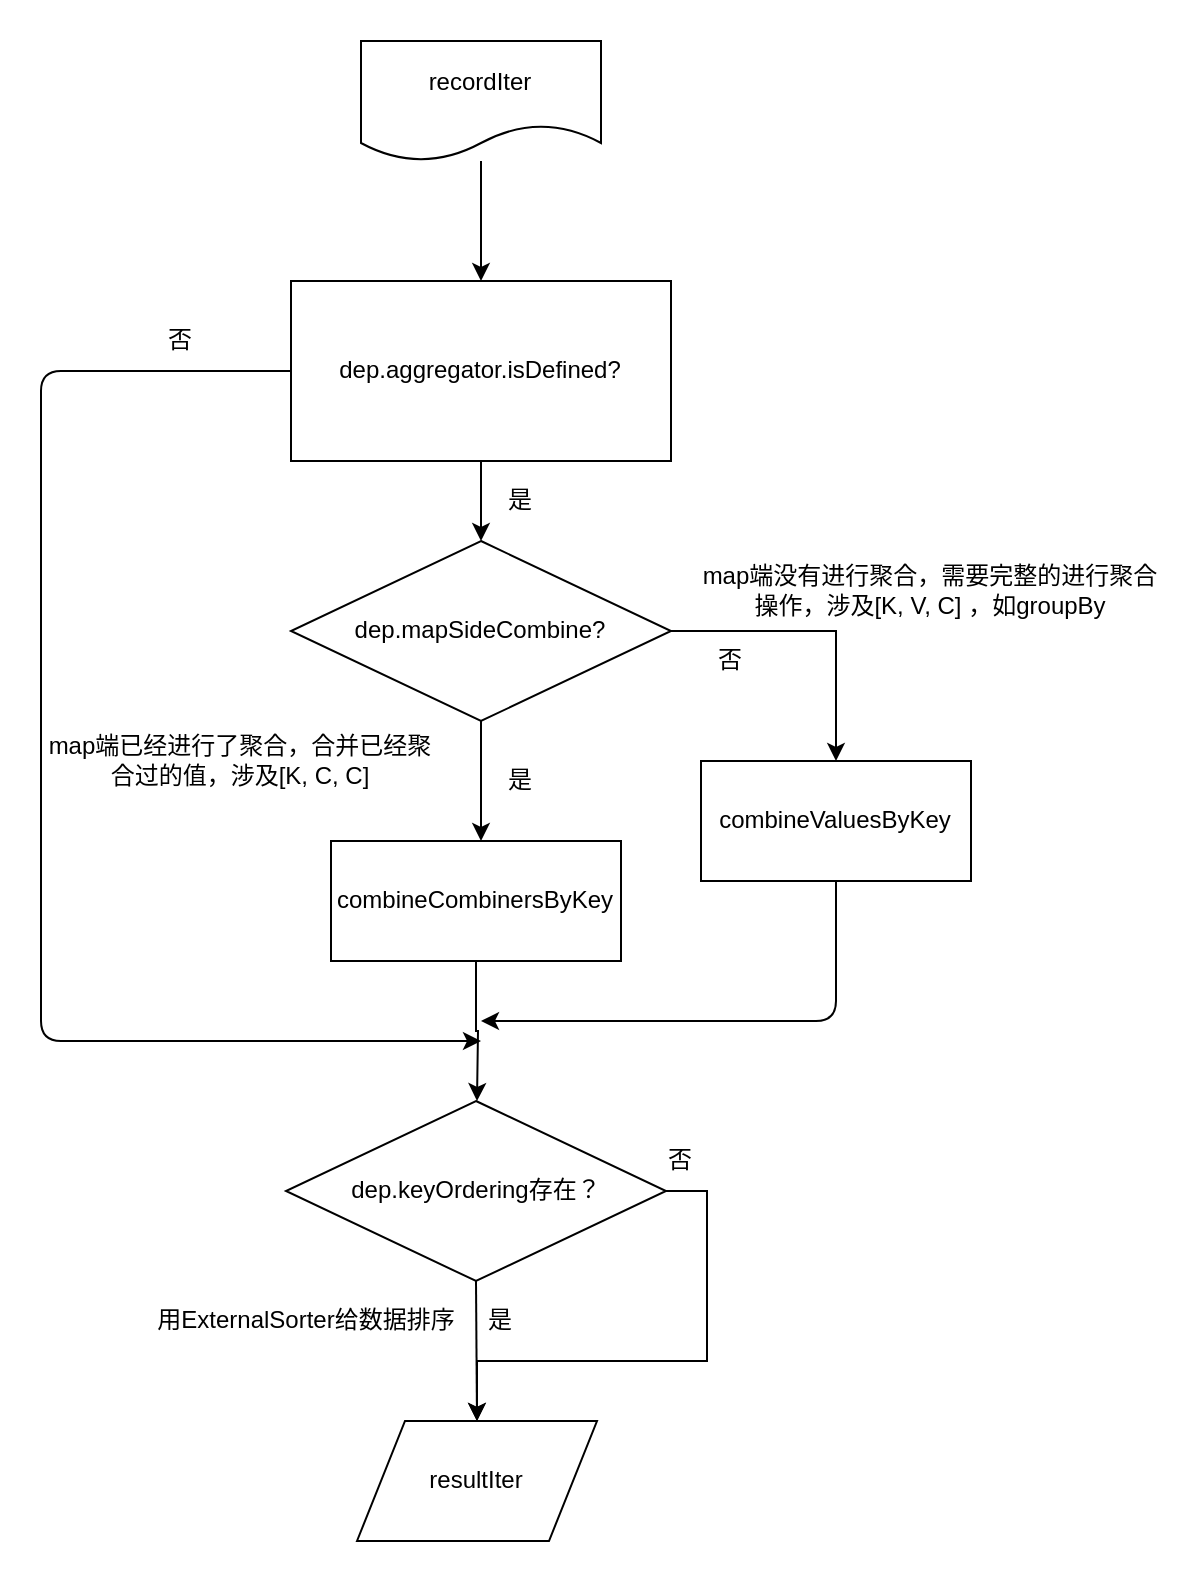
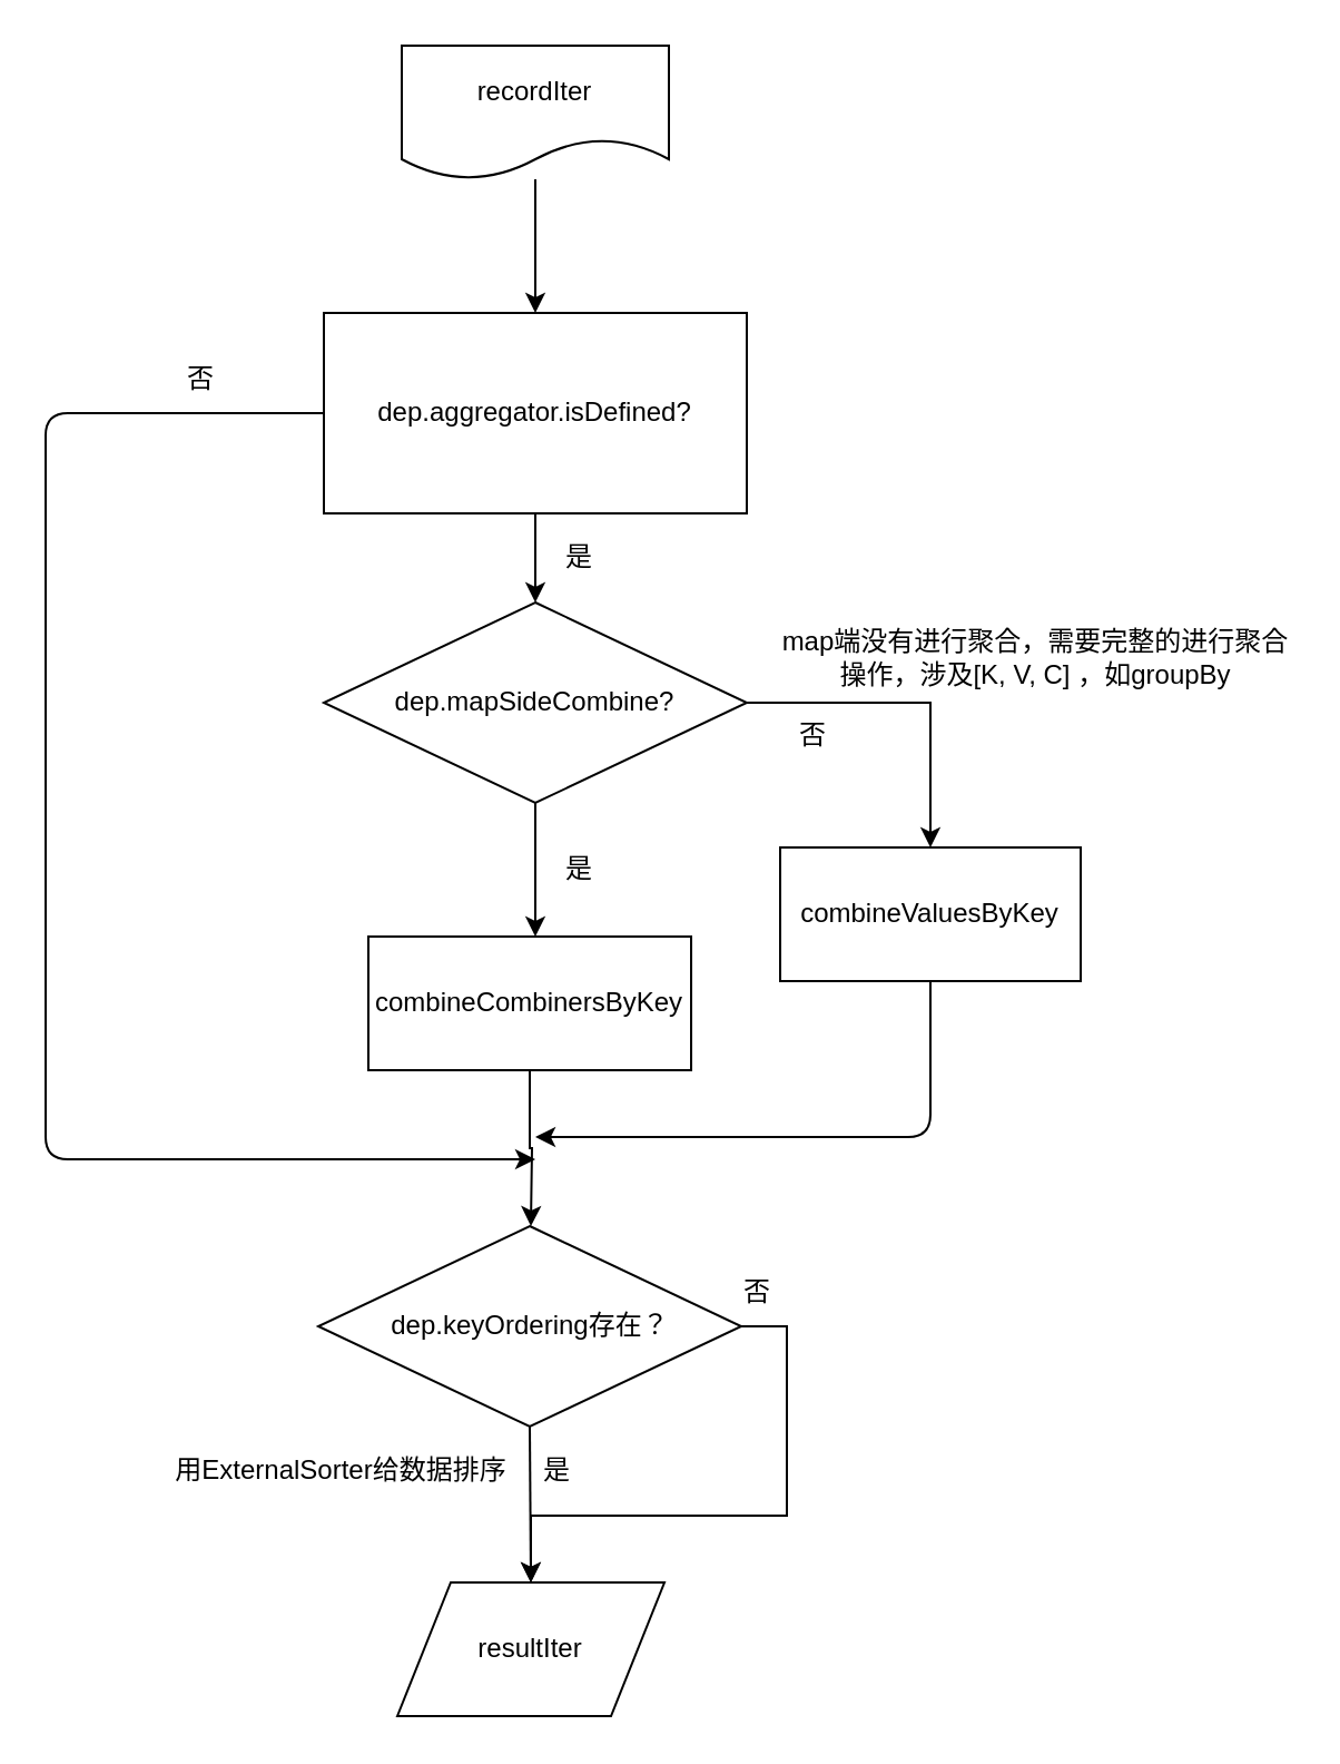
- <mxCell id="10" value="&lt;span&gt;map端已经进行了聚合，合并已经聚合过的值，涉及[K, C, C]&lt;/span&gt;" style="text;html=1;strokeColor=none;fillColor=none;align=center;verticalAlign=middle;whiteSpace=wrap;rounded=0;" vertex="1" parent="1"><mxGeometry x="20" y="370" width="200" height="20" as="geometry" /></mxCell>
